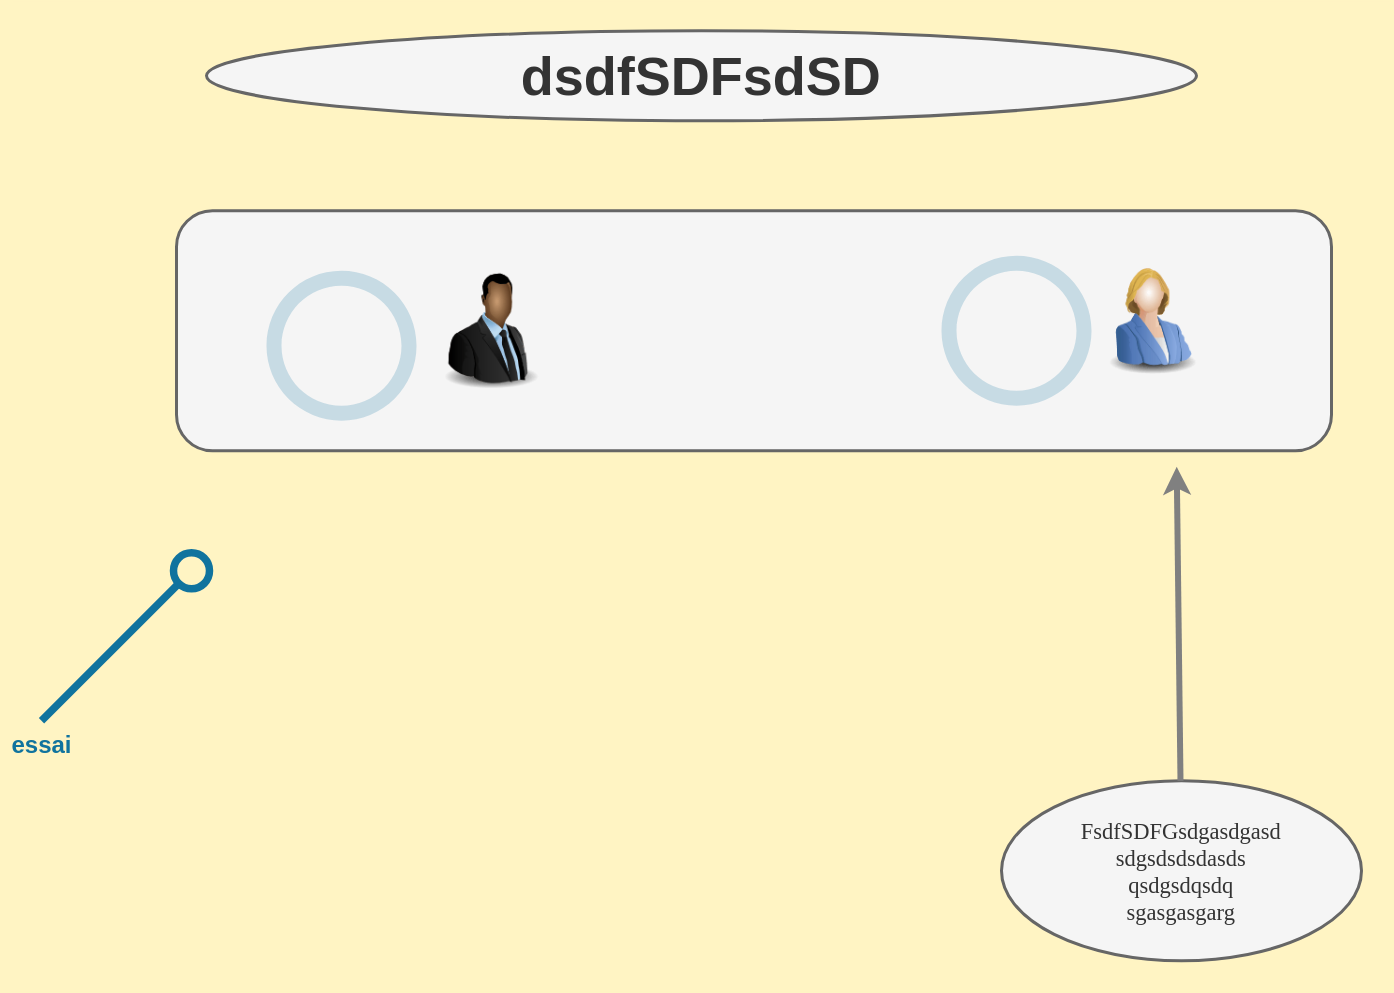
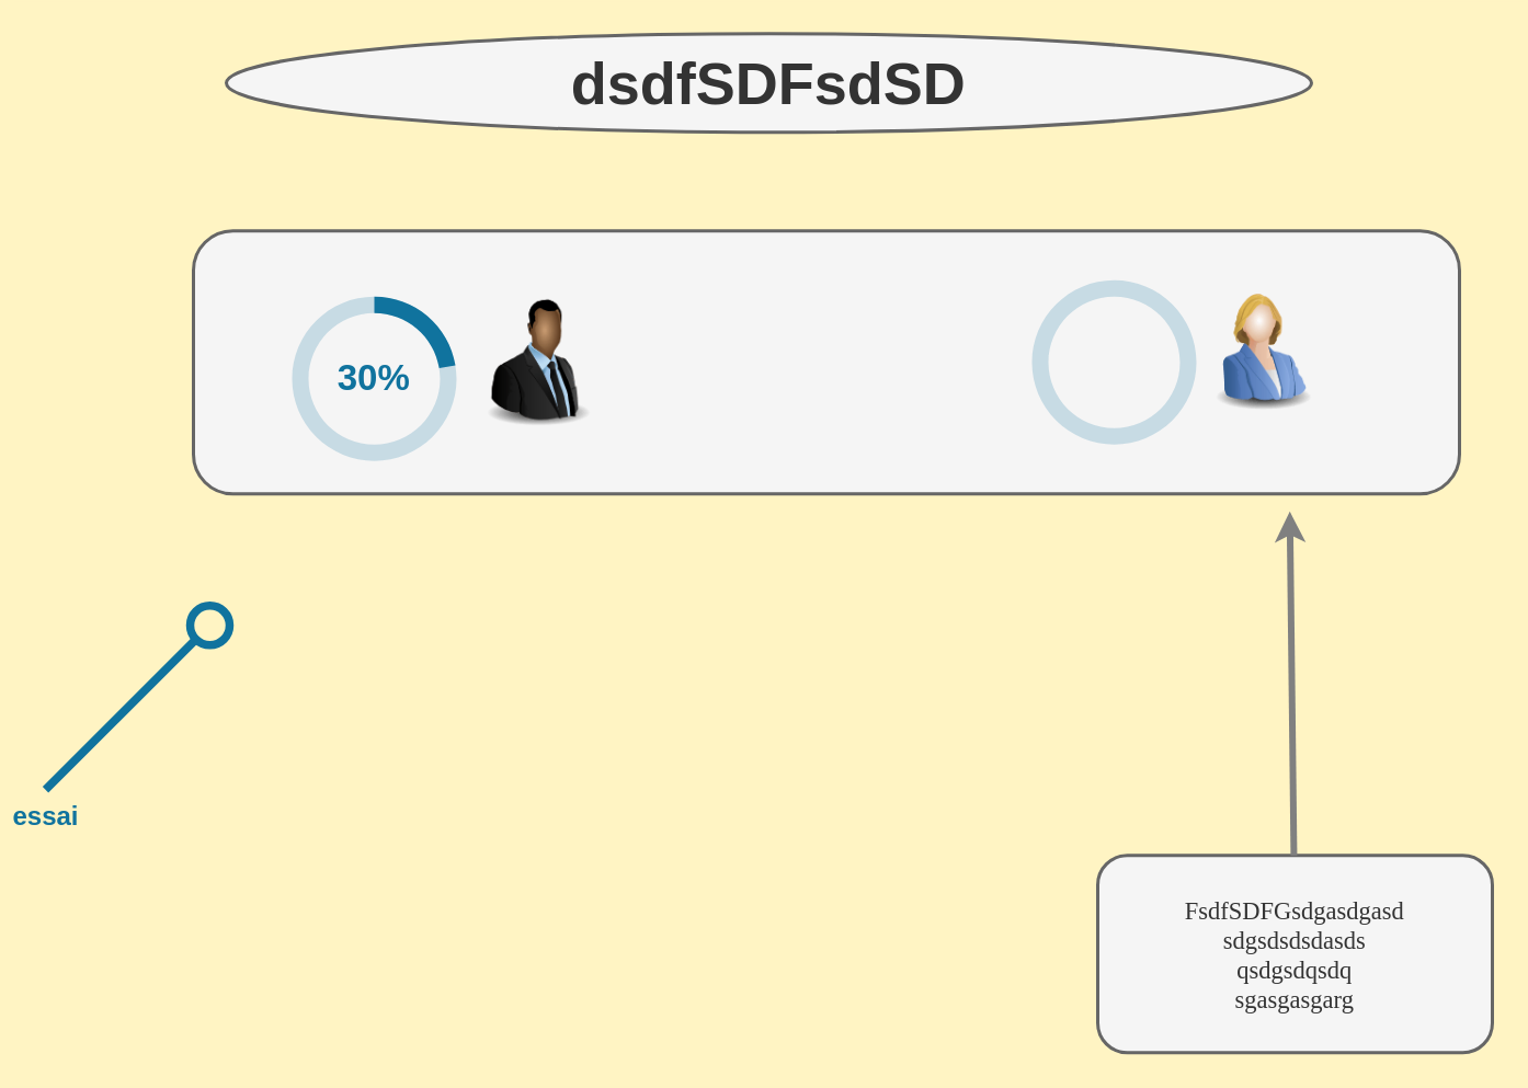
+ <mxCell id="11" value="30%" style="verticalLabelPosition=middle;verticalAlign=middle;html=1;shape=mxgraph.basic.partConcEllipse;startAngle=0;endAngle=0.224;arcWidth=0.2;strokeColor=none;fillColor=#10739E;fontSize=22;fontColor=#10739E;align=center;fontStyle=1;whiteSpace=wrap;" vertex="1" parent="10"><mxGeometry width="100" height="100" as="geometry" /></mxCell>
- <mxCell id="5" value="&lt;div&gt;FsdfSDFGsdgasdgasd&lt;/div&gt;&lt;div&gt;sdgsdsdsdasds&lt;/div&gt;&lt;div&gt;qsdgsdqsdq&lt;/div&gt;&lt;div&gt;sgasgasgarg&lt;br&gt;&lt;/div&gt;" style="ellipse;whiteSpace=wrap;html=1;fontSize=15;strokeWidth=2;fillColor=#f5f5f5;fontColor=#333333;strokeColor=#666666;fontFamily=Tahoma;" vertex="1" parent="1"><mxGeometry x="660" y="520" width="240" height="120" as="geometry" /></mxCell>
+ <mxCell id="5" value="&lt;div&gt;FsdfSDFGsdgasdgasd&lt;/div&gt;&lt;div&gt;sdgsdsdsdasds&lt;/div&gt;&lt;div&gt;qsdgsdqsdq&lt;/div&gt;&lt;div&gt;sgasgasgarg&lt;br&gt;&lt;/div&gt;" style="rounded=1;whiteSpace=wrap;html=1;fontSize=15;strokeWidth=2;fillColor=#f5f5f5;fontColor=#333333;strokeColor=#666666;fontFamily=Tahoma;" vertex="1" parent="1"><mxGeometry x="660" y="520" width="240" height="120" as="geometry" /></mxCell>
